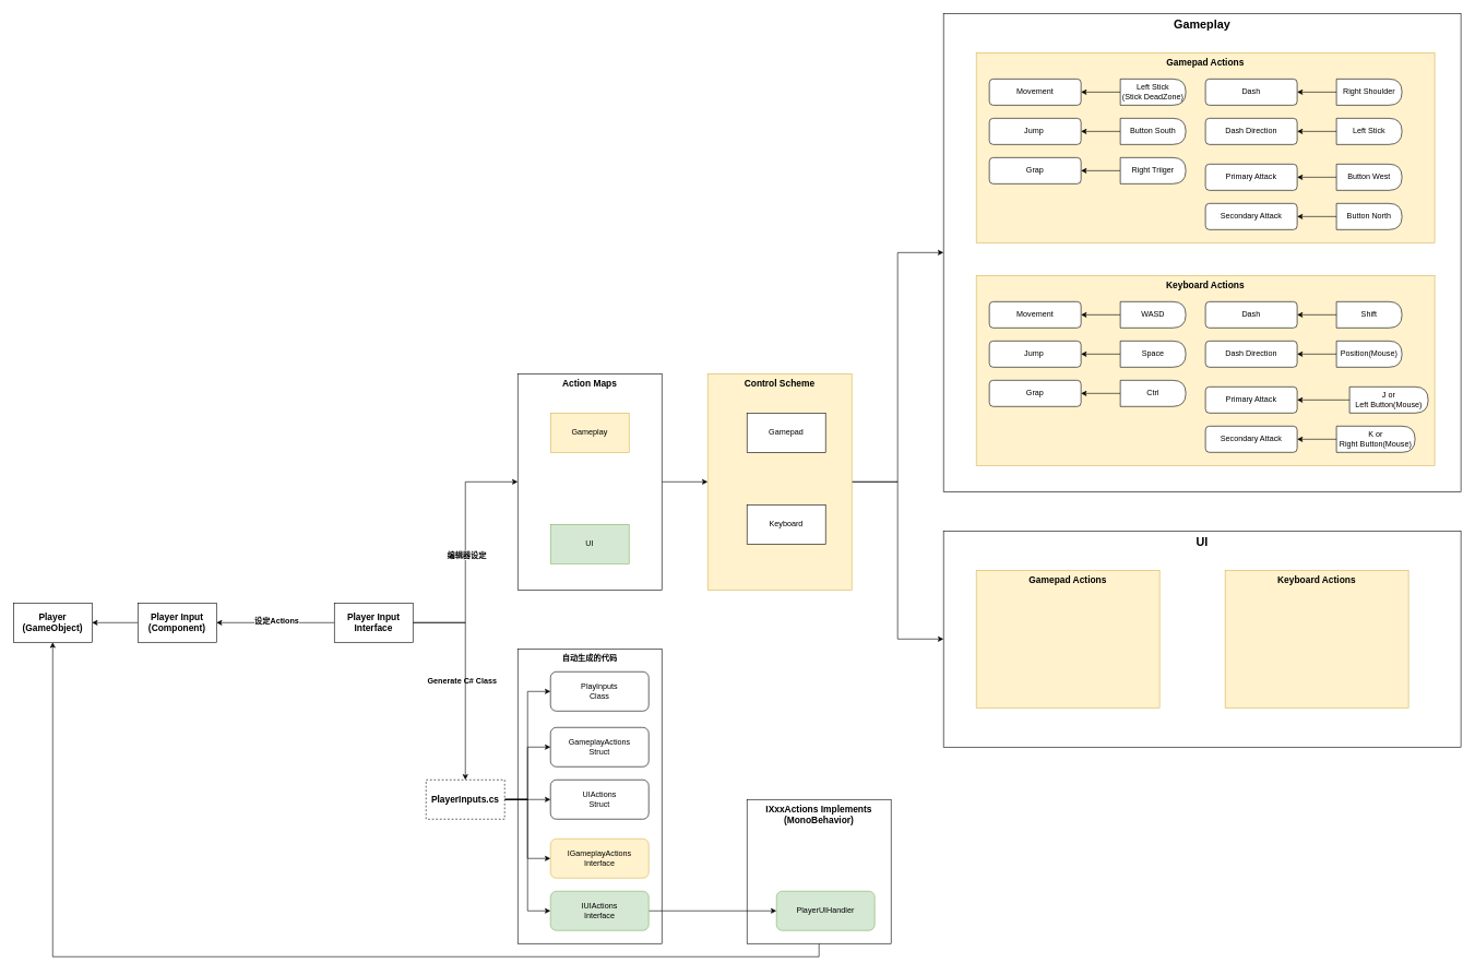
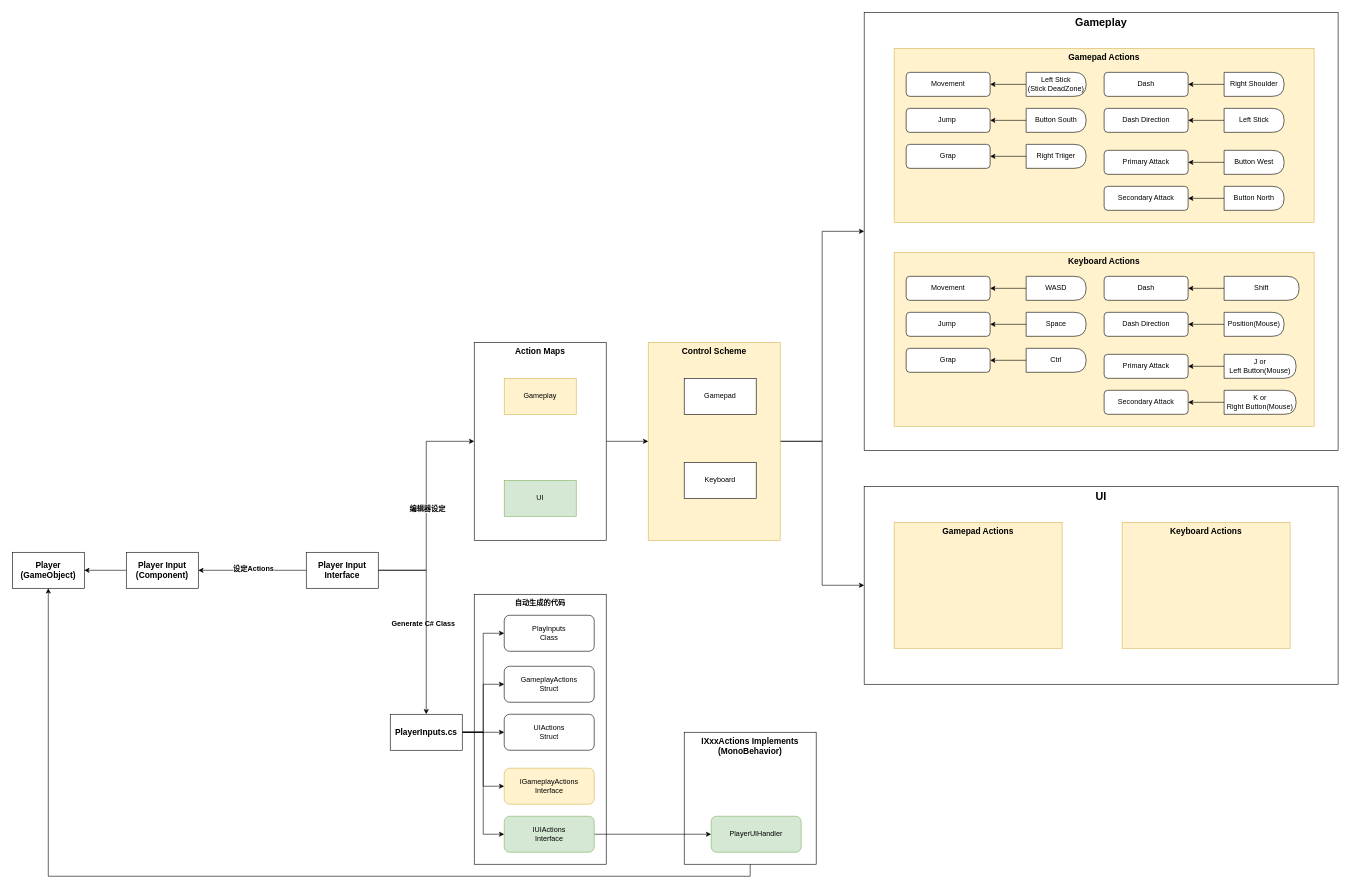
- <mxCell id="61" value="Shift" style="shape=delay;whiteSpace=wrap;html=1;" vertex="1" parent="1"><mxGeometry x="2040" y="460" width="100" height="40" as="geometry" /></mxCell>
+ <mxCell id="61" value="Shift" style="shape=delay;whiteSpace=wrap;html=1;" vertex="1" parent="1"><mxGeometry x="2040" y="460" width="125" height="40" as="geometry" /></mxCell>
- <mxCell id="55" value="J or&lt;div&gt;Left Button(Mouse)&lt;/div&gt;" style="shape=delay;whiteSpace=wrap;html=1;" vertex="1" parent="1"><mxGeometry x="2060" y="590" width="120" height="40" as="geometry" /></mxCell>
+ <mxCell id="55" value="J or&lt;div&gt;Left Button(Mouse)&lt;/div&gt;" style="shape=delay;whiteSpace=wrap;html=1;" vertex="1" parent="1"><mxGeometry x="2040" y="590" width="120" height="40" as="geometry" /></mxCell>
- <mxCell id="70" value="PlayerInputs.cs" style="rounded=0;whiteSpace=wrap;html=1;fontStyle=1;fontSize=14;dashed=1;" vertex="1" parent="1"><mxGeometry x="650" y="1190" width="120" height="60" as="geometry" /></mxCell>
+ <mxCell id="70" value="PlayerInputs.cs" style="rounded=0;whiteSpace=wrap;html=1;fontStyle=1;fontSize=14;" vertex="1" parent="1"><mxGeometry x="650" y="1190" width="120" height="60" as="geometry" /></mxCell>
